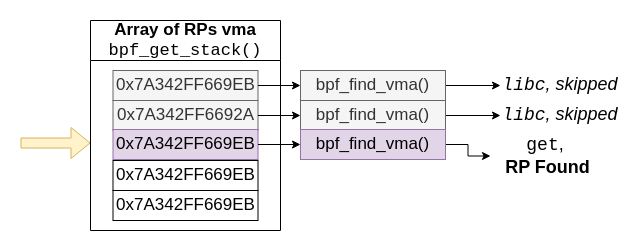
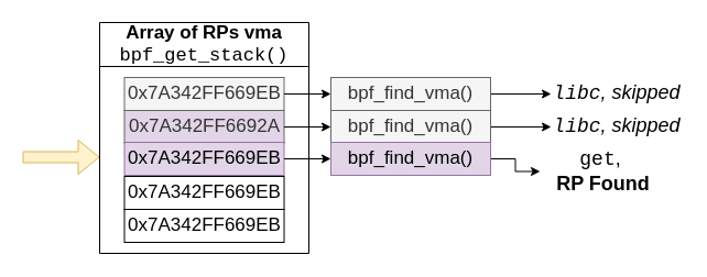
- <mxCell id="4" value="&lt;font style=&quot;font-size: 17px;&quot;&gt;0x7A342FF6692A&lt;/font&gt;" style="rounded=0;whiteSpace=wrap;html=1;fillColor=#f5f5f5;fontColor=#333333;strokeColor=#666666;" vertex="1" parent="2"><mxGeometry x="22.5" y="80" width="145" height="30" as="geometry" /></mxCell>
+ <mxCell id="4" value="&lt;font style=&quot;font-size: 17px;&quot;&gt;0x7A342FF6692A&lt;/font&gt;" style="rounded=0;whiteSpace=wrap;html=1;fillColor=#e1d5e7;fontColor=#333333;strokeColor=#666666;" vertex="1" parent="2"><mxGeometry x="22.5" y="80" width="145" height="30" as="geometry" /></mxCell>
